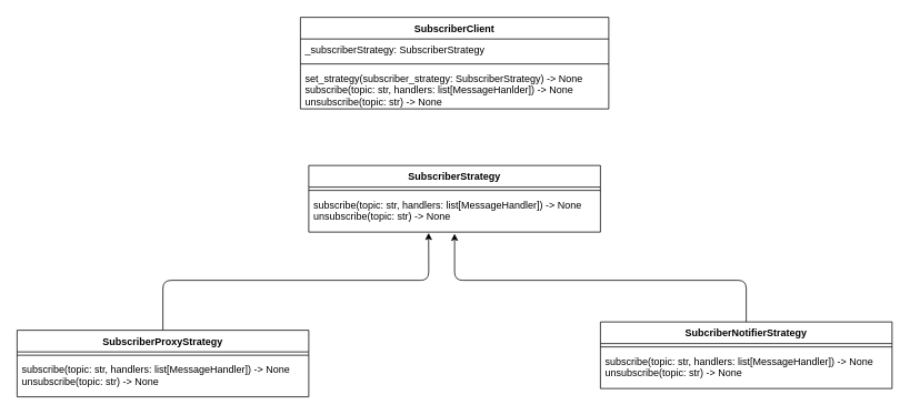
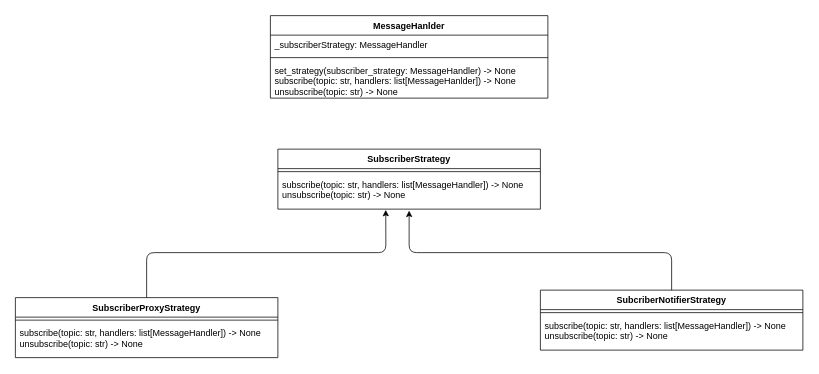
- <mxCell id="2" value="SubscriberClient" style="swimlane;fontStyle=1;align=center;verticalAlign=top;childLayout=stackLayout;horizontal=1;startSize=26;horizontalStack=0;resizeParent=1;resizeParentMax=0;resizeLast=0;collapsible=1;marginBottom=0;" parent="1" vertex="1"><mxGeometry x="360" y="20" width="370" height="110" as="geometry" /></mxCell>
+ <mxCell id="2" value="MessageHanlder" style="swimlane;fontStyle=1;align=center;verticalAlign=top;childLayout=stackLayout;horizontal=1;startSize=26;horizontalStack=0;resizeParent=1;resizeParentMax=0;resizeLast=0;collapsible=1;marginBottom=0;" parent="1" vertex="1"><mxGeometry x="360" y="20" width="370" height="110" as="geometry" /></mxCell>
- <mxCell id="3" value="_subscriberStrategy: SubscriberStrategy" style="text;strokeColor=none;fillColor=none;align=left;verticalAlign=top;spacingLeft=4;spacingRight=4;overflow=hidden;rotatable=0;points=[[0,0.5],[1,0.5]];portConstraint=eastwest;" parent="2" vertex="1"><mxGeometry y="26" width="370" height="26" as="geometry" /></mxCell>
+ <mxCell id="3" value="_subscriberStrategy: MessageHandler" style="text;strokeColor=none;fillColor=none;align=left;verticalAlign=top;spacingLeft=4;spacingRight=4;overflow=hidden;rotatable=0;points=[[0,0.5],[1,0.5]];portConstraint=eastwest;" parent="2" vertex="1"><mxGeometry y="26" width="370" height="26" as="geometry" /></mxCell>
- <mxCell id="5" value="set_strategy(subscriber_strategy: SubscriberStrategy) -&gt; None&#10;subscribe(topic: str, handlers: list[MessageHanlder]) -&gt; None&#10;unsubscribe(topic: str) -&gt; None" style="text;strokeColor=none;fillColor=none;align=left;verticalAlign=top;spacingLeft=4;spacingRight=4;overflow=hidden;rotatable=0;points=[[0,0.5],[1,0.5]];portConstraint=eastwest;" parent="2" vertex="1"><mxGeometry y="60" width="370" height="50" as="geometry" /></mxCell>
+ <mxCell id="5" value="set_strategy(subscriber_strategy: MessageHandler) -&gt; None&#10;subscribe(topic: str, handlers: list[MessageHanlder]) -&gt; None&#10;unsubscribe(topic: str) -&gt; None" style="text;strokeColor=none;fillColor=none;align=left;verticalAlign=top;spacingLeft=4;spacingRight=4;overflow=hidden;rotatable=0;points=[[0,0.5],[1,0.5]];portConstraint=eastwest;" parent="2" vertex="1"><mxGeometry y="60" width="370" height="50" as="geometry" /></mxCell>
